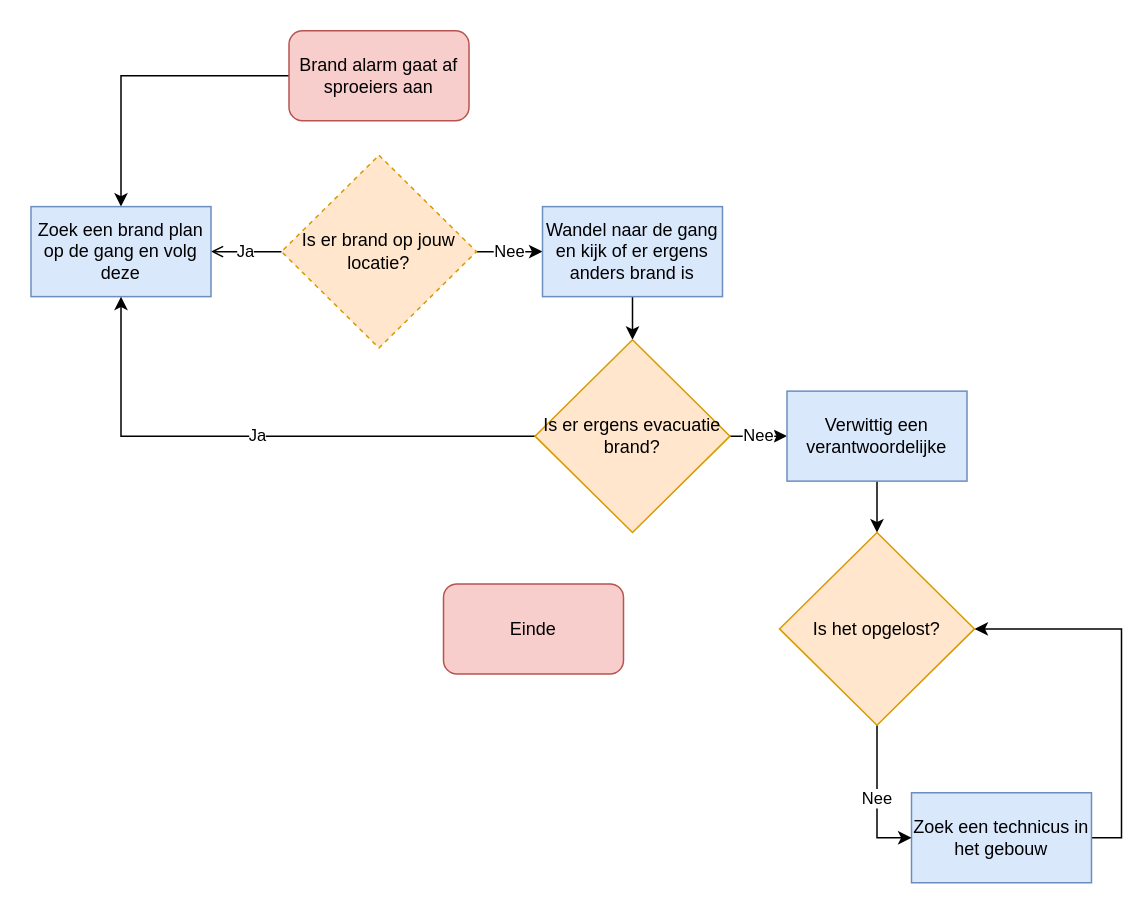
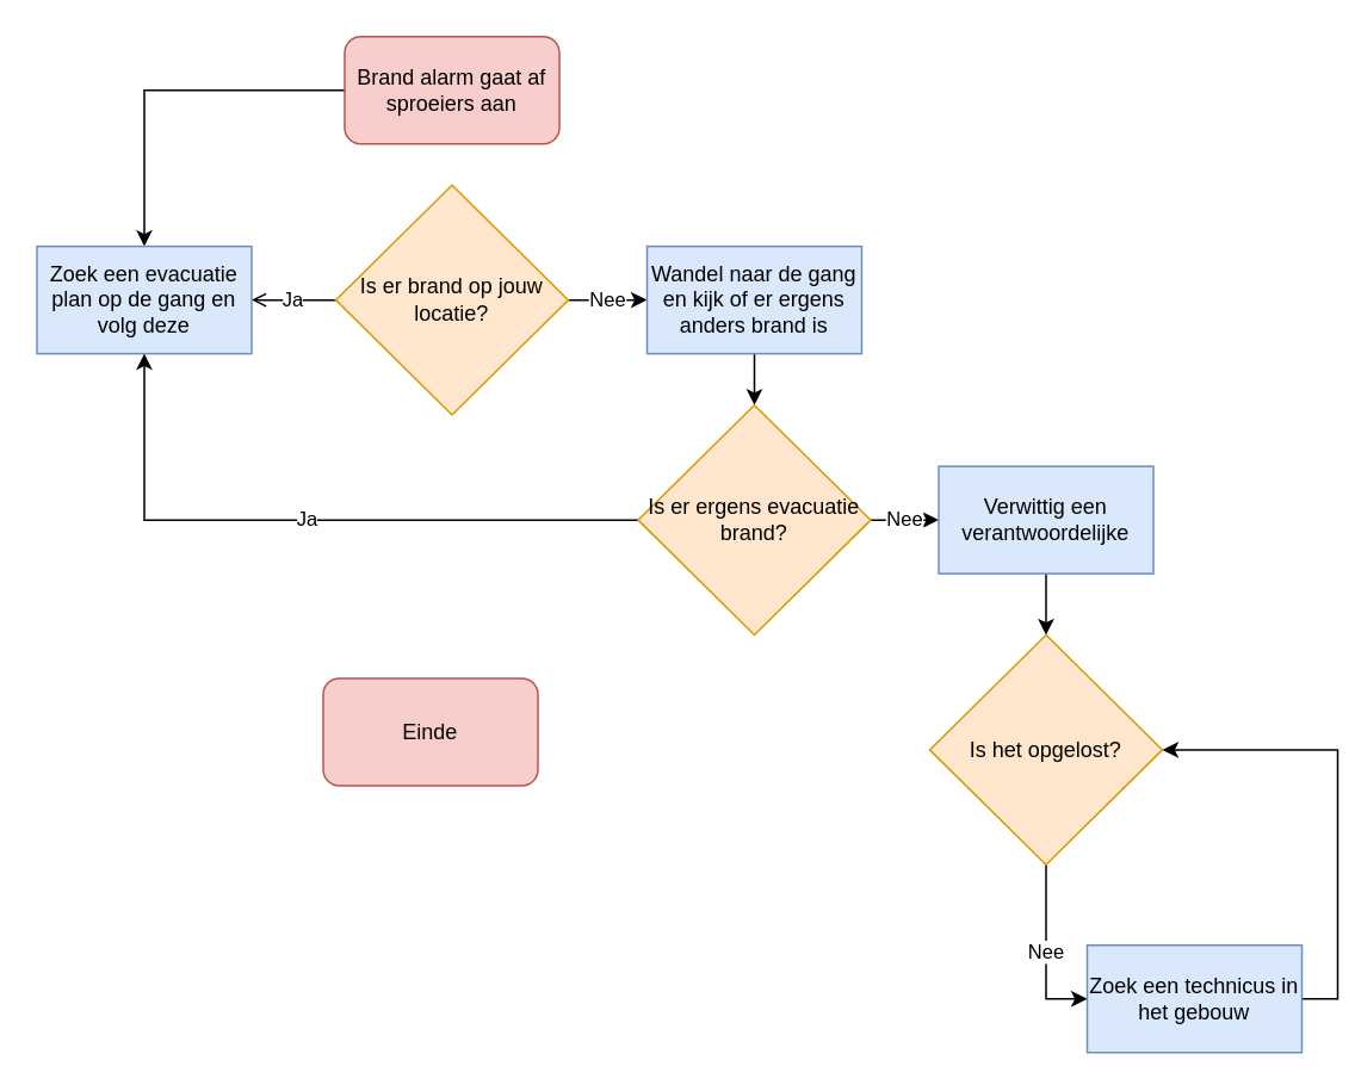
- <mxCell id="9" value="Zoek een brand plan op de gang en volg deze" style="rounded=0;whiteSpace=wrap;html=1;fillColor=#dae8fc;strokeColor=#6c8ebf;" vertex="1" parent="1"><mxGeometry x="20" y="137.25" width="120" height="60" as="geometry" /></mxCell>
+ <mxCell id="9" value="Zoek een evacuatie plan op de gang en volg deze" style="rounded=0;whiteSpace=wrap;html=1;fillColor=#dae8fc;strokeColor=#6c8ebf;" vertex="1" parent="1"><mxGeometry x="20" y="137.25" width="120" height="60" as="geometry" /></mxCell>
- <mxCell id="6" value="Is er brand op jouw locatie?" style="rhombus;whiteSpace=wrap;html=1;fillColor=#ffe6cc;strokeColor=#d79b00;dashed=1;" vertex="1" parent="1"><mxGeometry x="187" y="103" width="130" height="128.5" as="geometry" /></mxCell>
+ <mxCell id="6" value="Is er brand op jouw locatie?" style="rhombus;whiteSpace=wrap;html=1;fillColor=#ffe6cc;strokeColor=#d79b00;" vertex="1" parent="1"><mxGeometry x="187" y="103" width="130" height="128.5" as="geometry" /></mxCell>
- <mxCell id="19" value="Einde" style="rounded=1;whiteSpace=wrap;html=1;fillColor=#f8cecc;strokeColor=#b85450;" vertex="1" parent="1"><mxGeometry x="295" y="388.75" width="120" height="60" as="geometry" /></mxCell>
+ <mxCell id="19" value="Einde" style="rounded=1;whiteSpace=wrap;html=1;fillColor=#f8cecc;strokeColor=#b85450;" vertex="1" parent="1"><mxGeometry x="180" y="378.75" width="120" height="60" as="geometry" /></mxCell>
